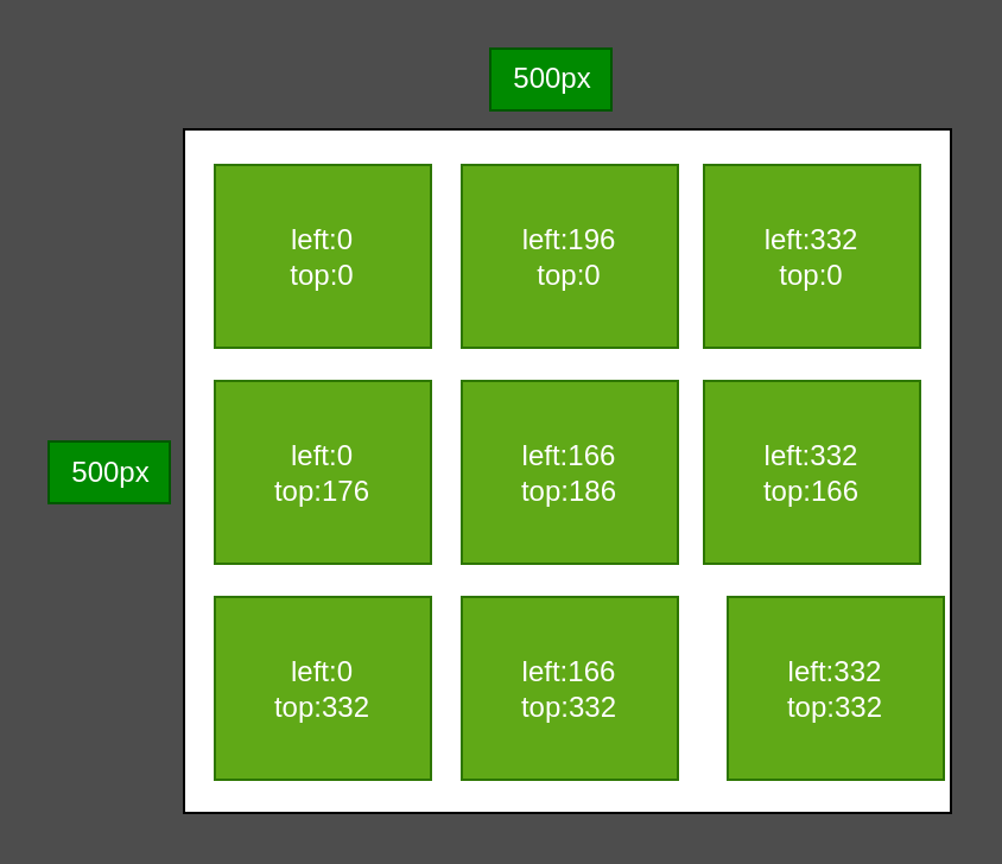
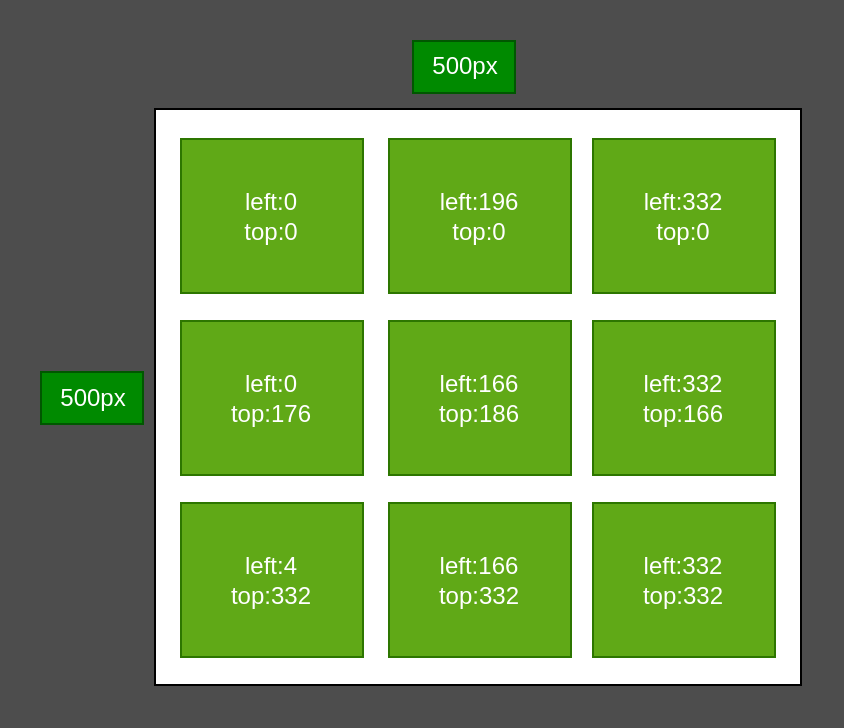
- <mxCell id="9" value="left:332&lt;br&gt;top:332" style="rounded=0;whiteSpace=wrap;html=1;fillColor=#60a917;fontColor=#ffffff;strokeColor=#2D7600;" vertex="1" parent="1"><mxGeometry x="306" y="251" width="91" height="77" as="geometry" /></mxCell>
+ <mxCell id="9" value="left:332&lt;br&gt;top:332" style="rounded=0;whiteSpace=wrap;html=1;fillColor=#60a917;fontColor=#ffffff;strokeColor=#2D7600;" vertex="1" parent="1"><mxGeometry x="296" y="251" width="91" height="77" as="geometry" /></mxCell>
- <mxCell id="5" value="left:0&lt;br&gt;top:332" style="rounded=0;whiteSpace=wrap;html=1;fillColor=#60a917;fontColor=#ffffff;strokeColor=#2D7600;" vertex="1" parent="1"><mxGeometry x="90" y="251" width="91" height="77" as="geometry" /></mxCell>
+ <mxCell id="5" value="left:4&lt;br&gt;top:332" style="rounded=0;whiteSpace=wrap;html=1;fillColor=#60a917;fontColor=#ffffff;strokeColor=#2D7600;" vertex="1" parent="1"><mxGeometry x="90" y="251" width="91" height="77" as="geometry" /></mxCell>
